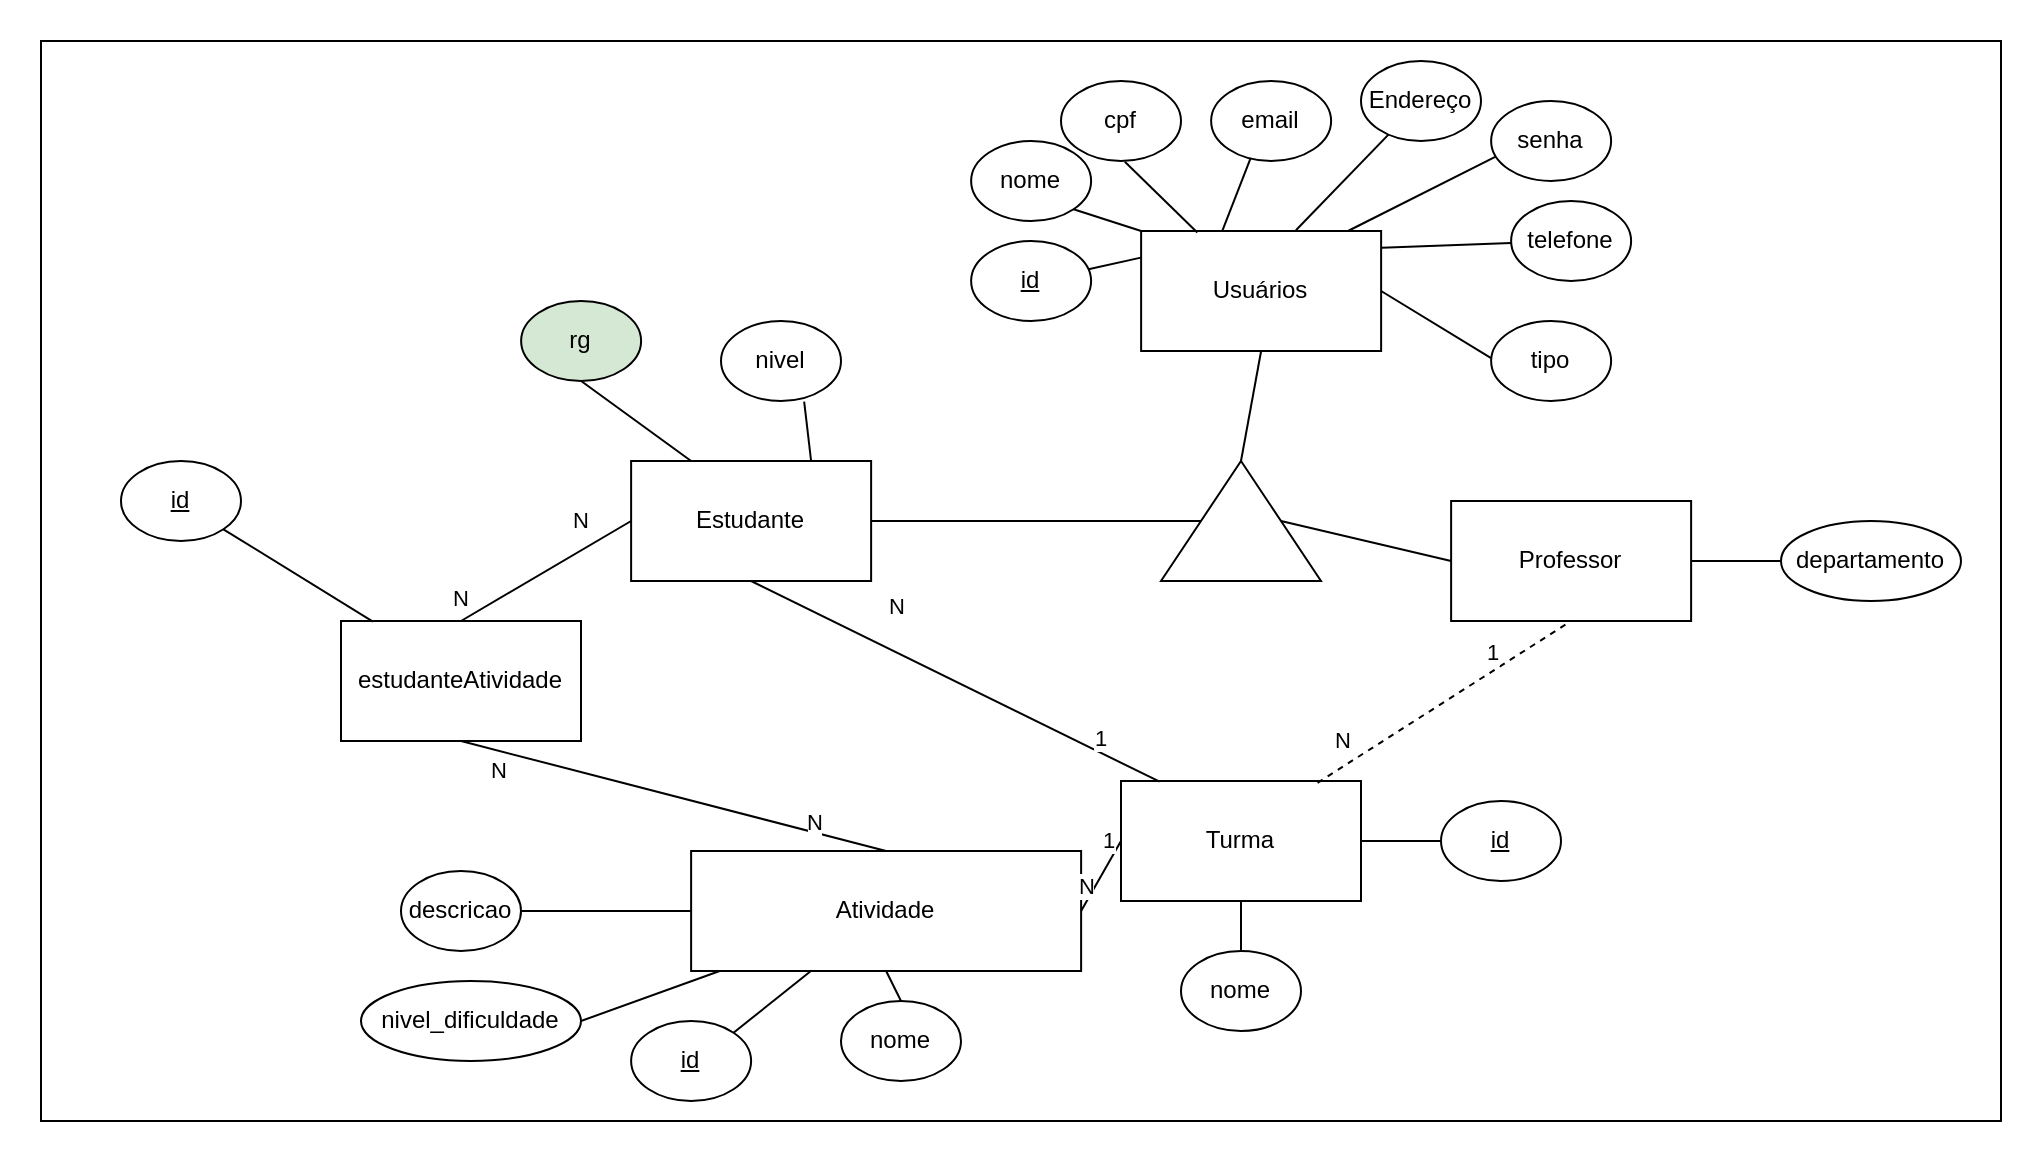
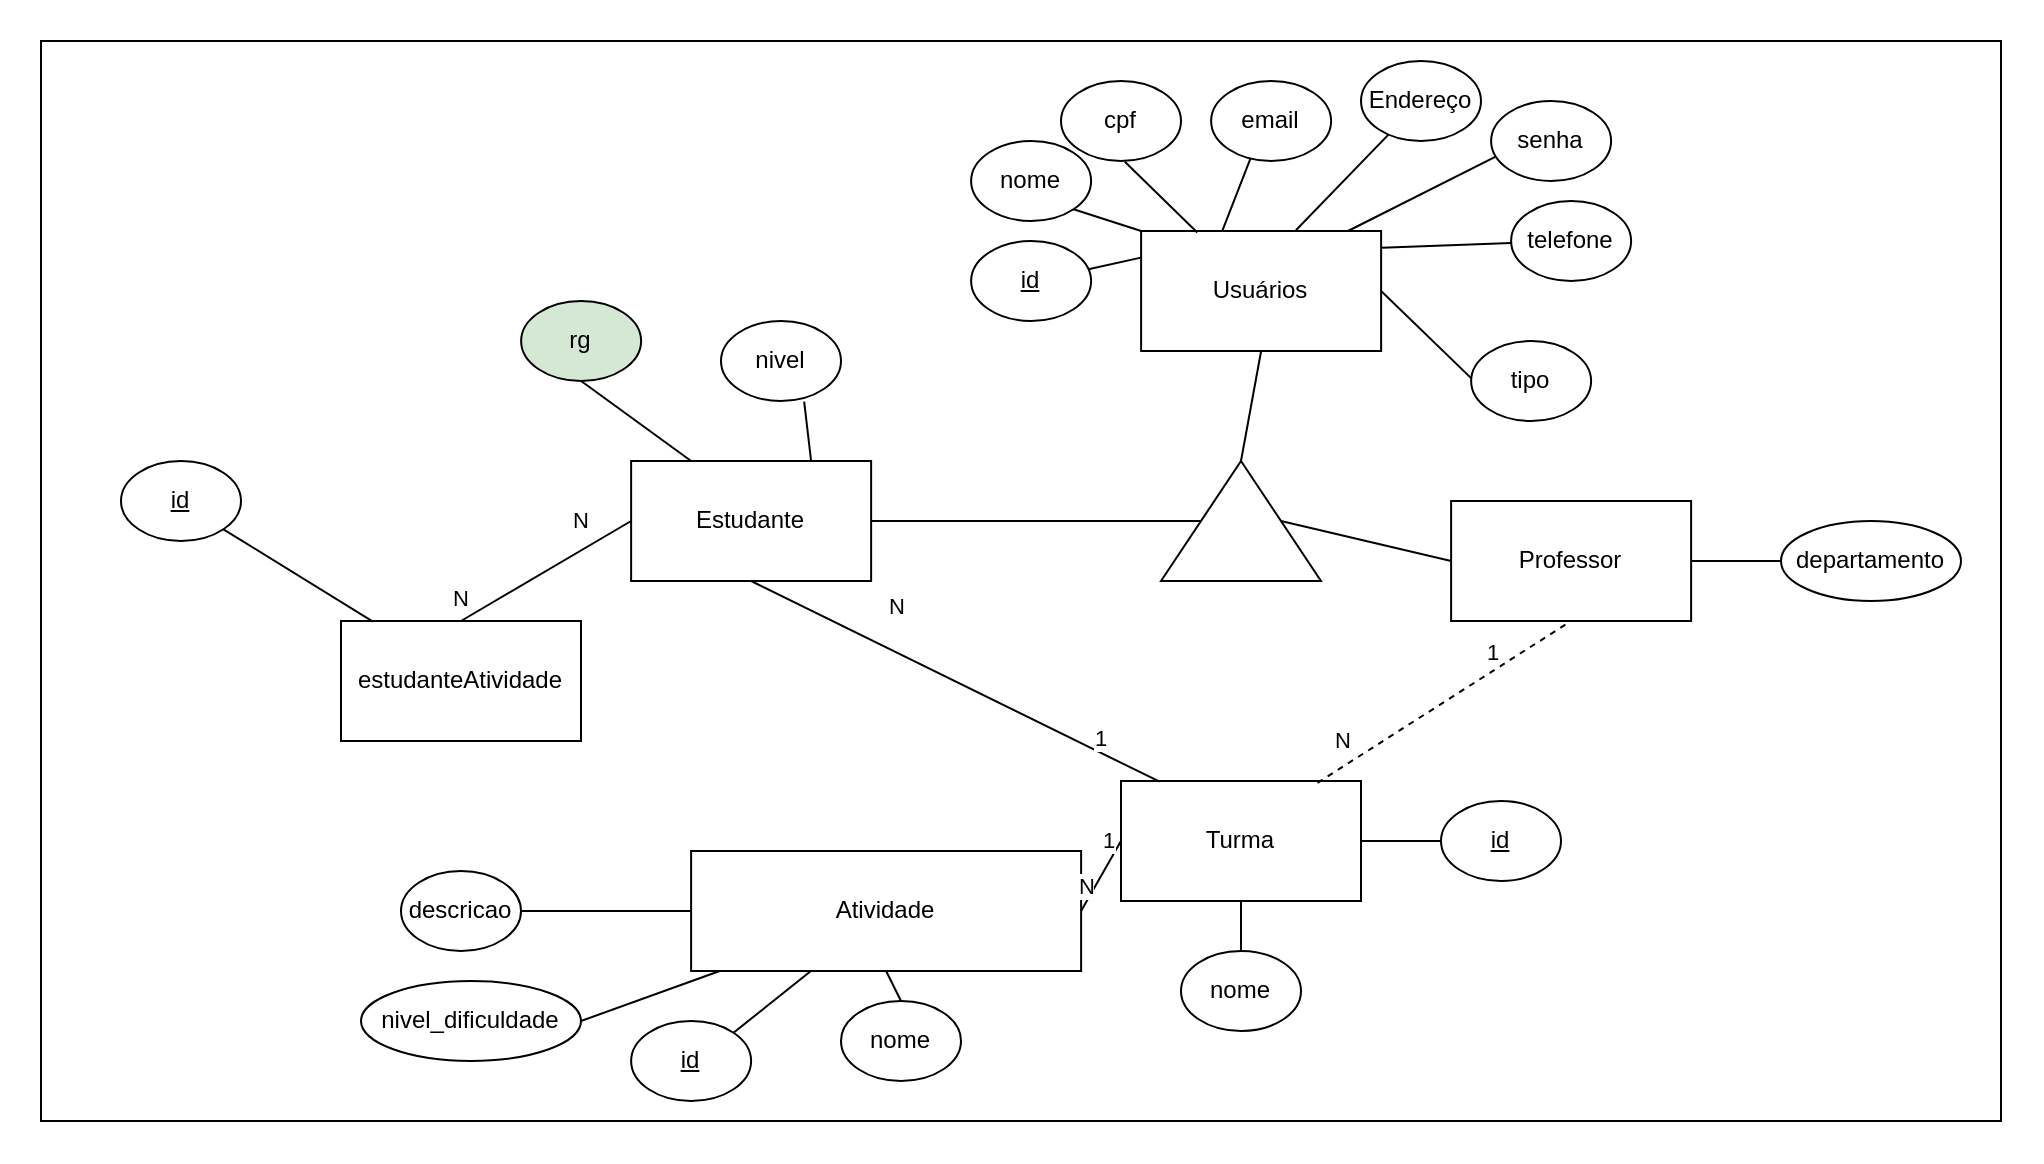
- <mxCell id="13" value="tipo" style="ellipse;whiteSpace=wrap;html=1;" vertex="1" parent="1"><mxGeometry x="745.06" y="160" width="60" height="40" as="geometry" /></mxCell>
+ <mxCell id="13" value="tipo" style="ellipse;whiteSpace=wrap;html=1;" vertex="1" parent="1"><mxGeometry x="735.06" y="170" width="60" height="40" as="geometry" /></mxCell>
- <mxCell id="58" value="" style="endArrow=none;html=1;rounded=0;entryX=0.5;entryY=0;entryDx=0;entryDy=0;exitX=0.5;exitY=1;exitDx=0;exitDy=0;" edge="1" parent="1" source="54" target="38"><mxGeometry width="50" height="50" relative="1" as="geometry"><mxPoint x="320" y="500" as="sourcePoint" /><mxPoint x="430" y="450" as="targetPoint" /></mxGeometry></mxCell>
- <mxCell id="59" value="N" style="edgeLabel;html=1;align=center;verticalAlign=middle;resizable=0;points=[];" vertex="1" connectable="0" parent="58"><mxGeometry x="-0.115" y="1" relative="1" as="geometry"><mxPoint x="82" y="17" as="offset" /></mxGeometry></mxCell>
- <mxCell id="60" value="N" style="edgeLabel;html=1;align=center;verticalAlign=middle;resizable=0;points=[];" vertex="1" connectable="0" parent="58"><mxGeometry x="-0.525" y="-3" relative="1" as="geometry"><mxPoint x="-31" y="-1" as="offset" /></mxGeometry></mxCell>
